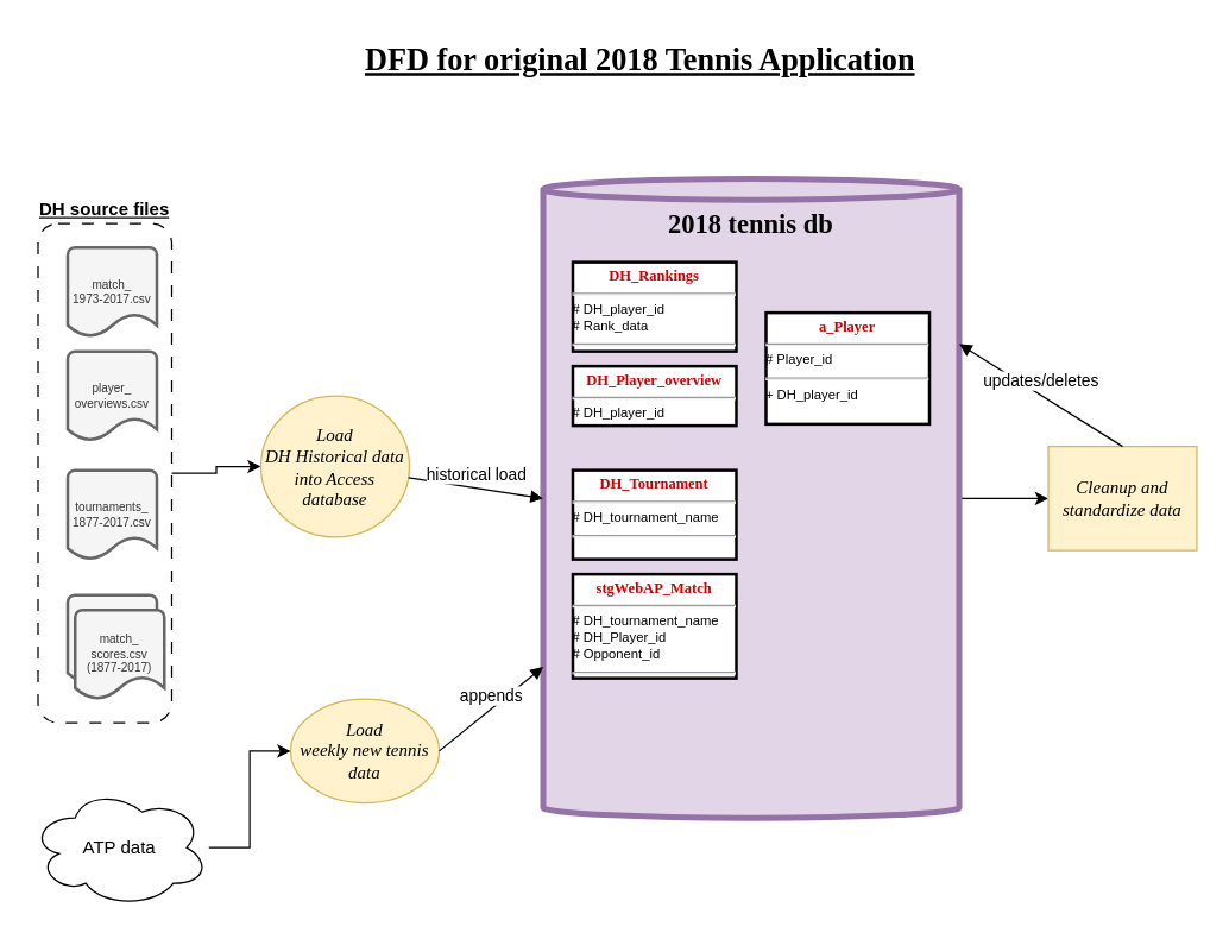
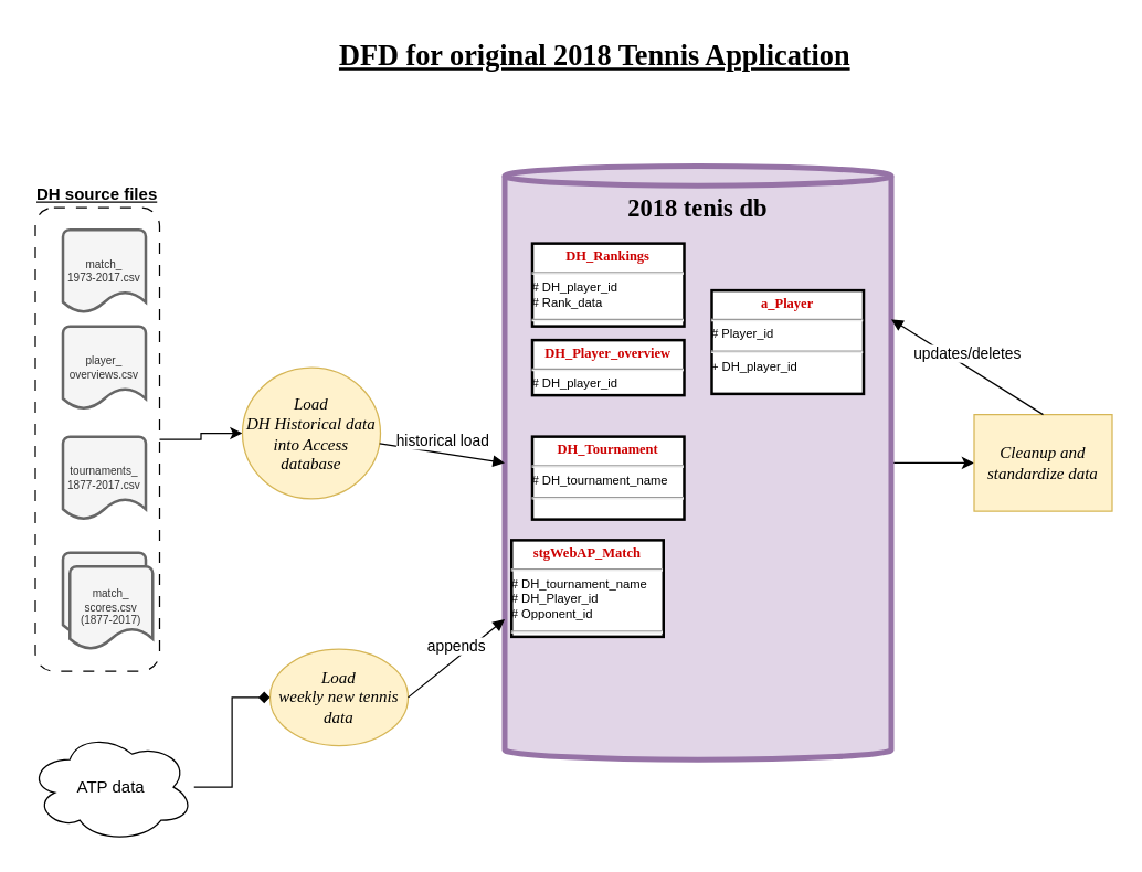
- <mxCell id="5" value="2018 tennis db" style="shape=cylinder3;whiteSpace=wrap;html=1;boundedLbl=1;backgroundOutline=1;size=7;verticalAlign=top;fontStyle=1;fontSize=18;fillColor=#e1d5e7;strokeColor=#9673a6;fontFamily=Georgia;strokeWidth=4;" parent="1" vertex="1"><mxGeometry x="365" y="120" width="280" height="430" as="geometry" /></mxCell>
+ <mxCell id="5" value="2018 tenis db" style="shape=cylinder3;whiteSpace=wrap;html=1;boundedLbl=1;backgroundOutline=1;size=7;verticalAlign=top;fontStyle=1;fontSize=18;fillColor=#e1d5e7;strokeColor=#9673a6;fontFamily=Georgia;strokeWidth=4;" parent="1" vertex="1"><mxGeometry x="365" y="120" width="280" height="430" as="geometry" /></mxCell>
- <mxCell id="16" value="&lt;p style=&quot;margin: 4px 0px 0px; text-align: center;&quot;&gt;&lt;b style=&quot;&quot;&gt;&lt;font face=&quot;Comic Sans MS&quot; color=&quot;#cc0000&quot; style=&quot;font-size: 10px;&quot;&gt;stgWebAP_Match&lt;/font&gt;&lt;/b&gt;&lt;br style=&quot;font-size: 9px;&quot;&gt;&lt;/p&gt;&lt;hr style=&quot;font-size: 9px;&quot;&gt;# DH_tournament_name&lt;br&gt;# DH_Player_id&lt;br&gt;# Opponent_id&lt;br&gt;&lt;div style=&quot;height: 2px; font-size: 9px;&quot;&gt;&lt;br style=&quot;font-size: 9px;&quot;&gt;&lt;/div&gt;&lt;hr style=&quot;font-size: 9px;&quot;&gt;&lt;div style=&quot;height: 2px; font-size: 9px;&quot;&gt;&lt;/div&gt;" style="verticalAlign=top;align=left;overflow=fill;fontSize=9;fontFamily=Helvetica;html=1;whiteSpace=wrap;strokeWidth=2;" parent="1" vertex="1"><mxGeometry x="385" y="386" width="110" height="70" as="geometry" /></mxCell>
+ <mxCell id="16" value="&lt;p style=&quot;margin: 4px 0px 0px; text-align: center;&quot;&gt;&lt;b style=&quot;&quot;&gt;&lt;font face=&quot;Comic Sans MS&quot; color=&quot;#cc0000&quot; style=&quot;font-size: 10px;&quot;&gt;stgWebAP_Match&lt;/font&gt;&lt;/b&gt;&lt;br style=&quot;font-size: 9px;&quot;&gt;&lt;/p&gt;&lt;hr style=&quot;font-size: 9px;&quot;&gt;# DH_tournament_name&lt;br&gt;# DH_Player_id&lt;br&gt;# Opponent_id&lt;br&gt;&lt;div style=&quot;height: 2px; font-size: 9px;&quot;&gt;&lt;br style=&quot;font-size: 9px;&quot;&gt;&lt;/div&gt;&lt;hr style=&quot;font-size: 9px;&quot;&gt;&lt;div style=&quot;height: 2px; font-size: 9px;&quot;&gt;&lt;/div&gt;" style="verticalAlign=top;align=left;overflow=fill;fontSize=9;fontFamily=Helvetica;html=1;whiteSpace=wrap;strokeWidth=2;" parent="1" vertex="1"><mxGeometry x="370" y="391" width="110" height="70" as="geometry" /></mxCell>
- <mxCell id="22" style="edgeStyle=orthogonalEdgeStyle;rounded=0;orthogonalLoop=1;jettySize=auto;html=1;entryX=0;entryY=0.5;entryDx=0;entryDy=0;" parent="1" source="23" target="20" edge="1"><mxGeometry relative="1" as="geometry" /></mxCell>
+ <mxCell id="22" style="edgeStyle=orthogonalEdgeStyle;rounded=0;orthogonalLoop=1;jettySize=auto;html=1;entryX=0;entryY=0.5;entryDx=0;entryDy=0;endArrow=diamond;" parent="1" source="23" target="20" edge="1"><mxGeometry relative="1" as="geometry" /></mxCell>
